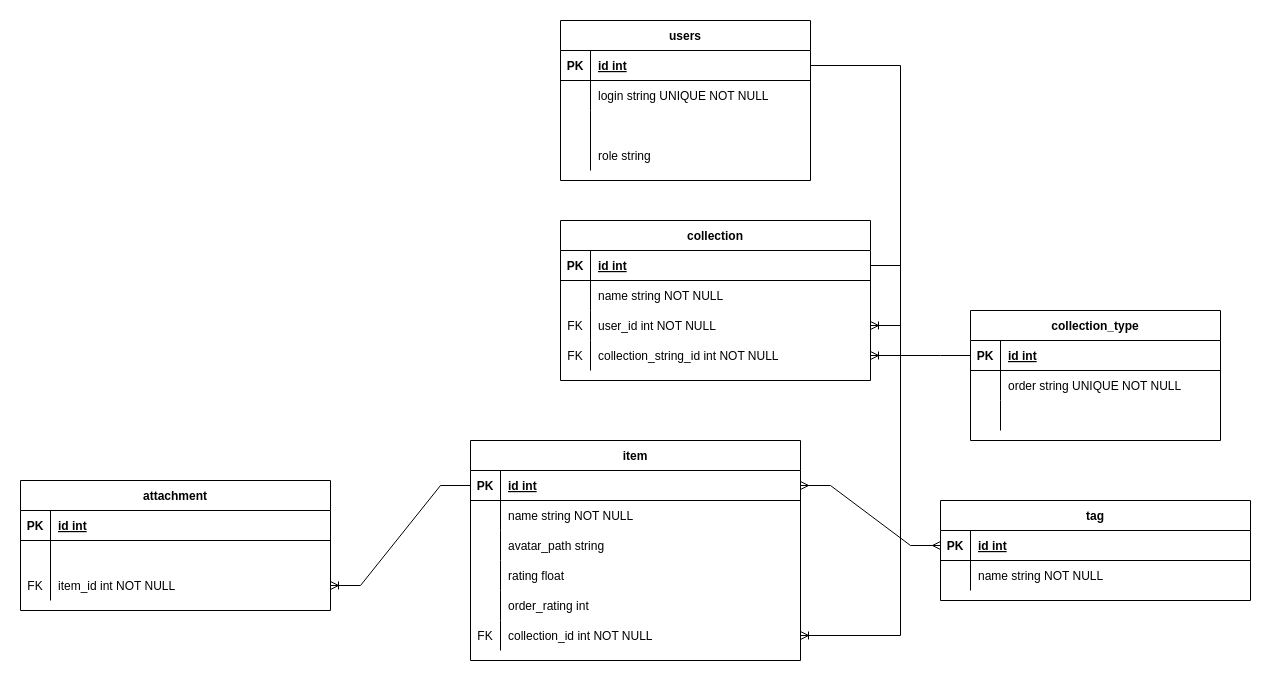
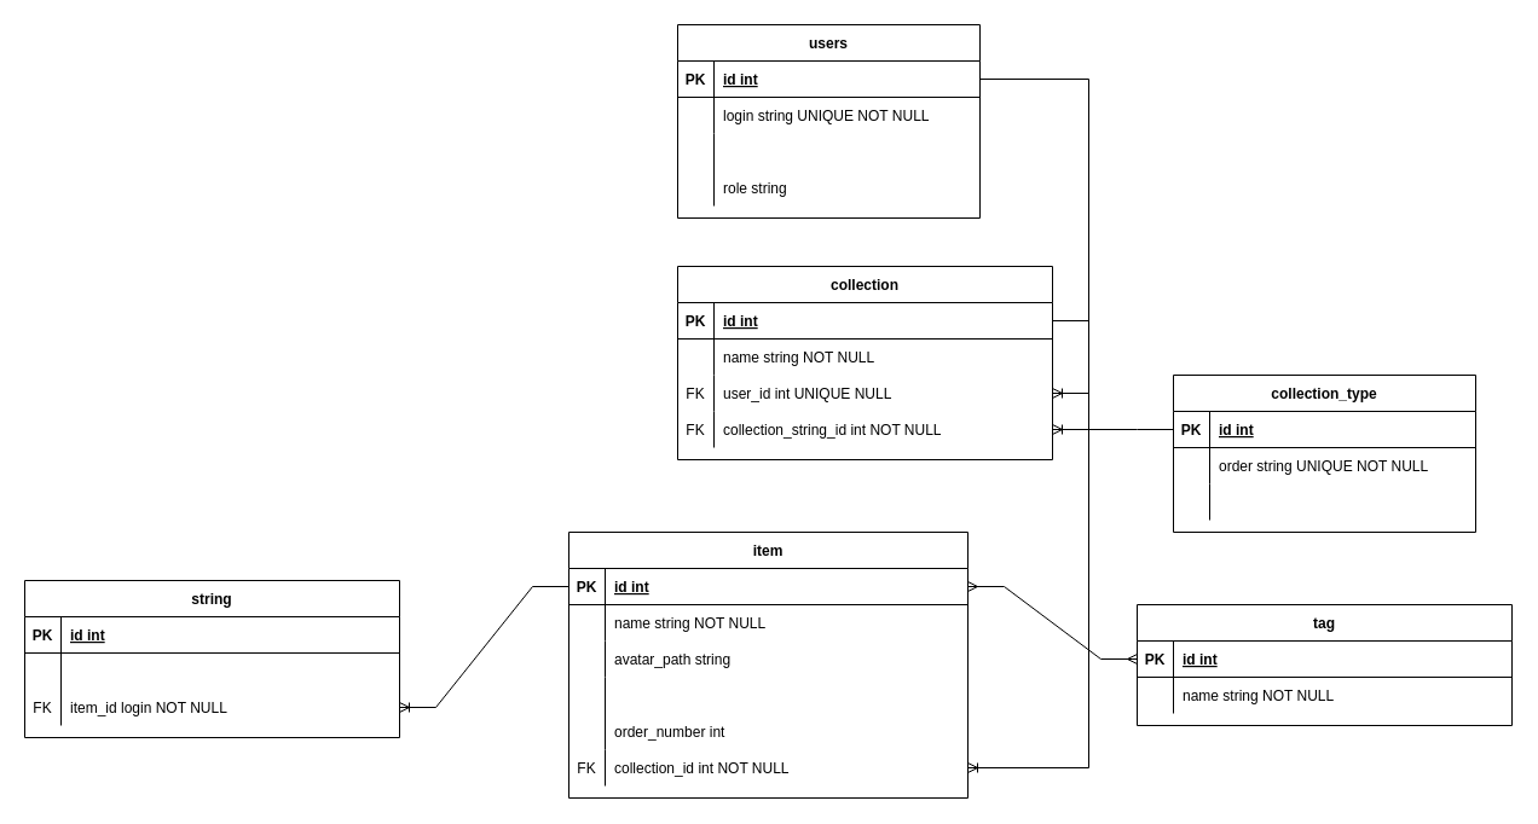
- <mxCell id="33" value="user_id int NOT NULL" style="shape=partialRectangle;overflow=hidden;connectable=0;fillColor=none;top=0;left=0;bottom=0;right=0;align=left;spacingLeft=6;" parent="31" vertex="1"><mxGeometry x="30" width="280" height="30" as="geometry"><mxRectangle width="280" height="30" as="alternateBounds" /></mxGeometry></mxCell>
+ <mxCell id="33" value="user_id int UNIQUE NULL" style="shape=partialRectangle;overflow=hidden;connectable=0;fillColor=none;top=0;left=0;bottom=0;right=0;align=left;spacingLeft=6;" parent="31" vertex="1"><mxGeometry x="30" width="280" height="30" as="geometry"><mxRectangle width="280" height="30" as="alternateBounds" /></mxGeometry></mxCell>
- <mxCell id="58" value="attachment" style="shape=table;startSize=30;container=1;collapsible=1;childLayout=tableLayout;fixedRows=1;rowLines=0;fontStyle=1;align=center;resizeLast=1;" parent="1" vertex="1"><mxGeometry x="20" y="480" width="310" height="130" as="geometry" /></mxCell>
+ <mxCell id="58" value="string" style="shape=table;startSize=30;container=1;collapsible=1;childLayout=tableLayout;fixedRows=1;rowLines=0;fontStyle=1;align=center;resizeLast=1;" parent="1" vertex="1"><mxGeometry x="20" y="480" width="310" height="130" as="geometry" /></mxCell>
- <mxCell id="51" value="rating float" style="shape=partialRectangle;overflow=hidden;connectable=0;fillColor=none;top=0;left=0;bottom=0;right=0;align=left;spacingLeft=6;" parent="49" vertex="1"><mxGeometry x="30" width="300" height="30" as="geometry"><mxRectangle width="300" height="30" as="alternateBounds" /></mxGeometry></mxCell>
- <mxCell id="66" value="item_id int NOT NULL" style="shape=partialRectangle;overflow=hidden;connectable=0;fillColor=none;top=0;left=0;bottom=0;right=0;align=left;spacingLeft=6;" parent="64" vertex="1"><mxGeometry x="30" width="280" height="30" as="geometry"><mxRectangle width="280" height="30" as="alternateBounds" /></mxGeometry></mxCell>
+ <mxCell id="66" value="item_id login NOT NULL" style="shape=partialRectangle;overflow=hidden;connectable=0;fillColor=none;top=0;left=0;bottom=0;right=0;align=left;spacingLeft=6;" parent="64" vertex="1"><mxGeometry x="30" width="280" height="30" as="geometry"><mxRectangle width="280" height="30" as="alternateBounds" /></mxGeometry></mxCell>
- <mxCell id="54" value="order_rating int " style="shape=partialRectangle;overflow=hidden;connectable=0;fillColor=none;top=0;left=0;bottom=0;right=0;align=left;spacingLeft=6;" parent="52" vertex="1"><mxGeometry x="30" width="300" height="30" as="geometry"><mxRectangle width="300" height="30" as="alternateBounds" /></mxGeometry></mxCell>
+ <mxCell id="54" value="order_number int " style="shape=partialRectangle;overflow=hidden;connectable=0;fillColor=none;top=0;left=0;bottom=0;right=0;align=left;spacingLeft=6;" parent="52" vertex="1"><mxGeometry x="30" width="300" height="30" as="geometry"><mxRectangle width="300" height="30" as="alternateBounds" /></mxGeometry></mxCell>
